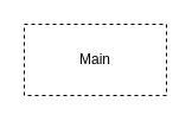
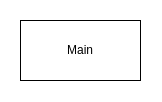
- <mxCell id="2" value="Main" style="rounded=0;whiteSpace=wrap;html=1;dashed=1;" vertex="1" parent="1"><mxGeometry x="20" y="20" width="120" height="60" as="geometry" /></mxCell>
+ <mxCell id="2" value="Main" style="rounded=0;whiteSpace=wrap;html=1;" vertex="1" parent="1"><mxGeometry x="20" y="20" width="120" height="60" as="geometry" /></mxCell>
